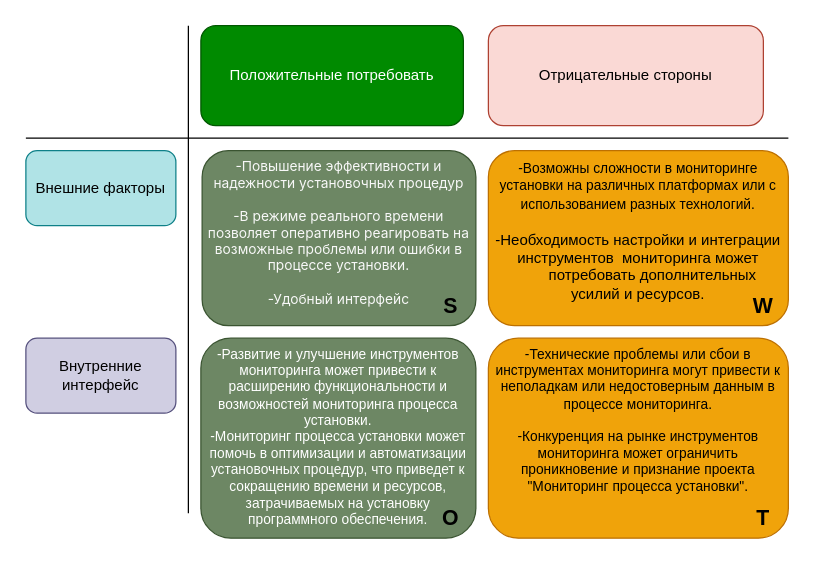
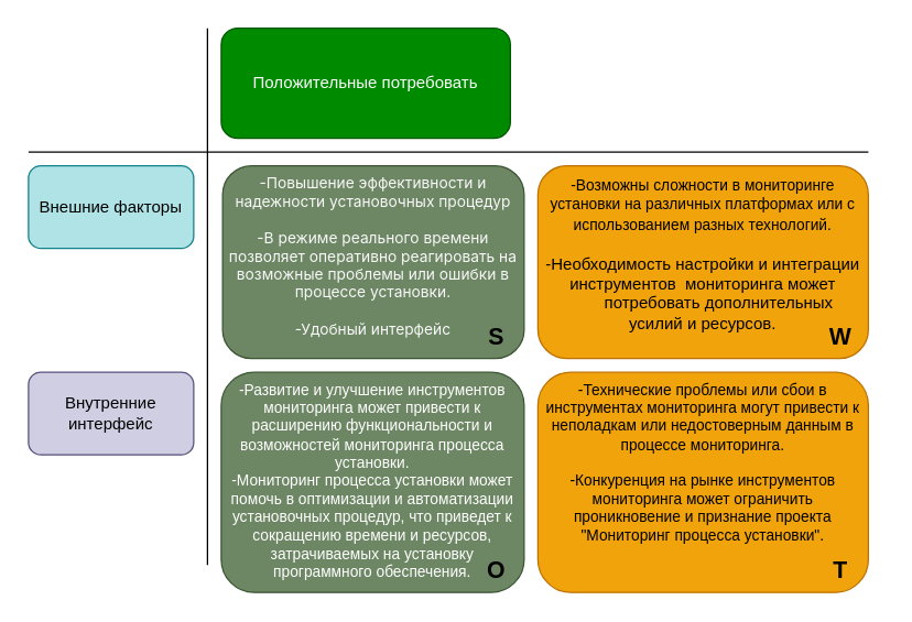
- <mxCell id="5" value="Отрицательные стороны" style="rounded=1;whiteSpace=wrap;html=1;fillColor=#fad9d5;strokeColor=#ae4132;" vertex="1" parent="1"><mxGeometry x="390" y="20" width="220" height="80" as="geometry" /></mxCell>
